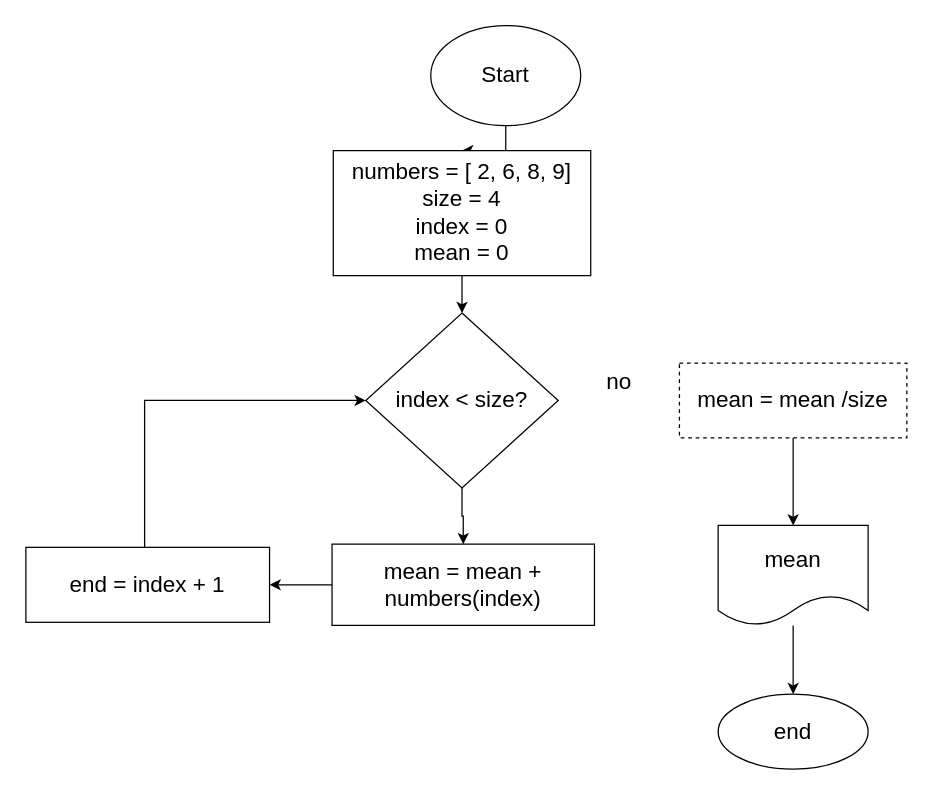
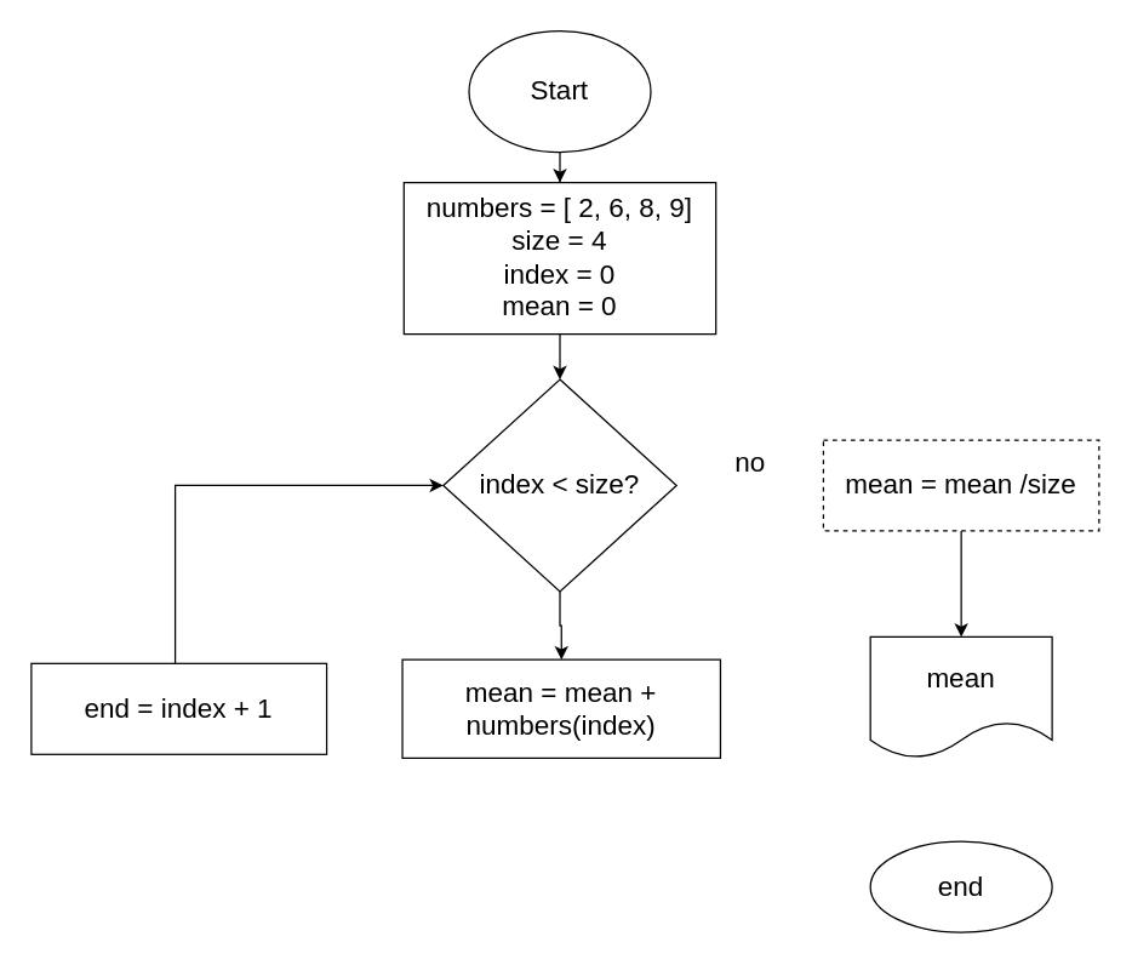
- <mxCell id="3" value="Start" style="ellipse;whiteSpace=wrap;html=1;fontSize=18;" vertex="1" parent="1"><mxGeometry x="344" y="20" width="120" height="80" as="geometry" /></mxCell>
+ <mxCell id="3" value="Start" style="ellipse;whiteSpace=wrap;html=1;fontSize=18;" vertex="1" parent="1"><mxGeometry x="309" y="20" width="120" height="80" as="geometry" /></mxCell>
- <mxCell id="8" value="" style="edgeStyle=orthogonalEdgeStyle;rounded=0;orthogonalLoop=1;jettySize=auto;html=1;fontSize=18;" edge="1" parent="1" source="9" target="11"><mxGeometry relative="1" as="geometry" /></mxCell>
- <mxCell id="14" value="" style="edgeStyle=orthogonalEdgeStyle;rounded=0;orthogonalLoop=1;jettySize=auto;html=1;fontSize=18;" edge="1" parent="1" source="15" target="17"><mxGeometry relative="1" as="geometry" /></mxCell>
